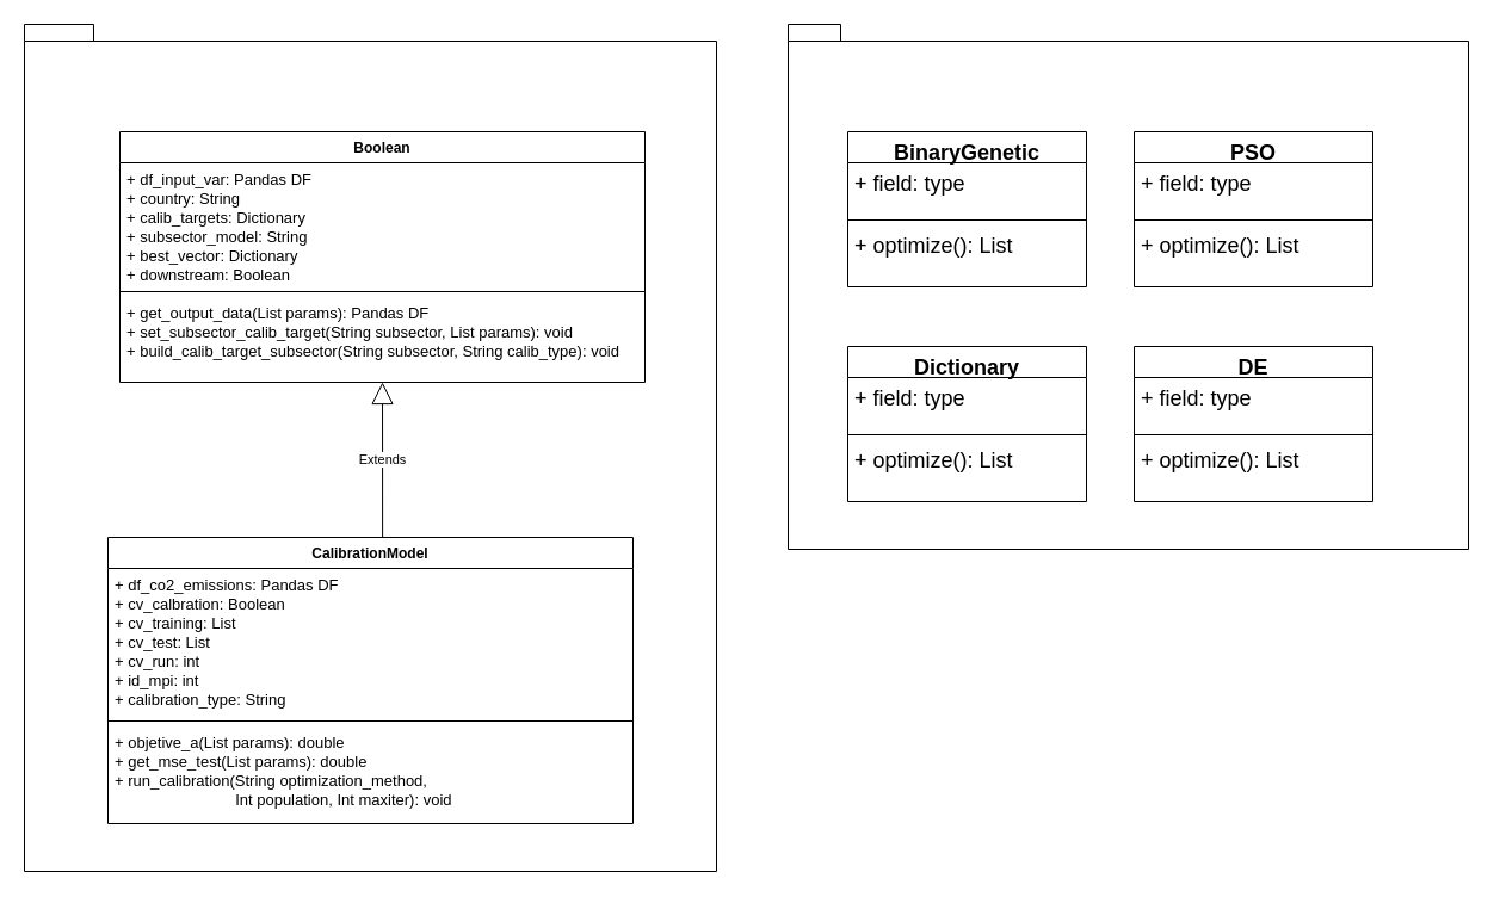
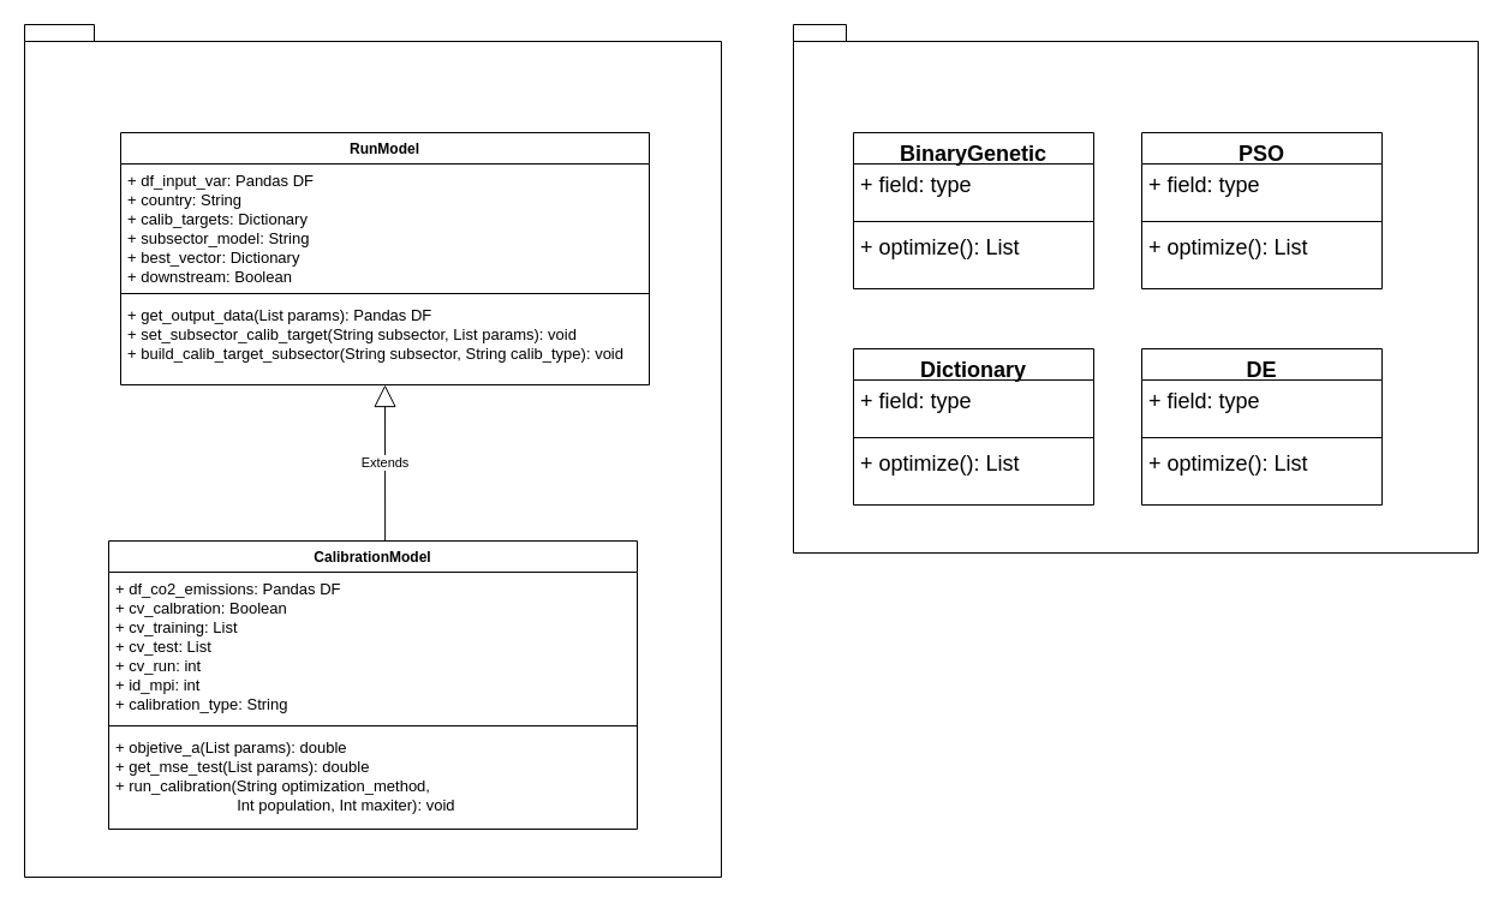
- <mxCell id="3" value="Boolean" style="swimlane;fontStyle=1;align=center;verticalAlign=top;childLayout=stackLayout;horizontal=1;startSize=26;horizontalStack=0;resizeParent=1;resizeParentMax=0;resizeLast=0;collapsible=1;marginBottom=0;" vertex="1" parent="1"><mxGeometry x="100" y="110" width="440" height="210" as="geometry" /></mxCell>
+ <mxCell id="3" value="RunModel" style="swimlane;fontStyle=1;align=center;verticalAlign=top;childLayout=stackLayout;horizontal=1;startSize=26;horizontalStack=0;resizeParent=1;resizeParentMax=0;resizeLast=0;collapsible=1;marginBottom=0;" vertex="1" parent="1"><mxGeometry x="100" y="110" width="440" height="210" as="geometry" /></mxCell>
